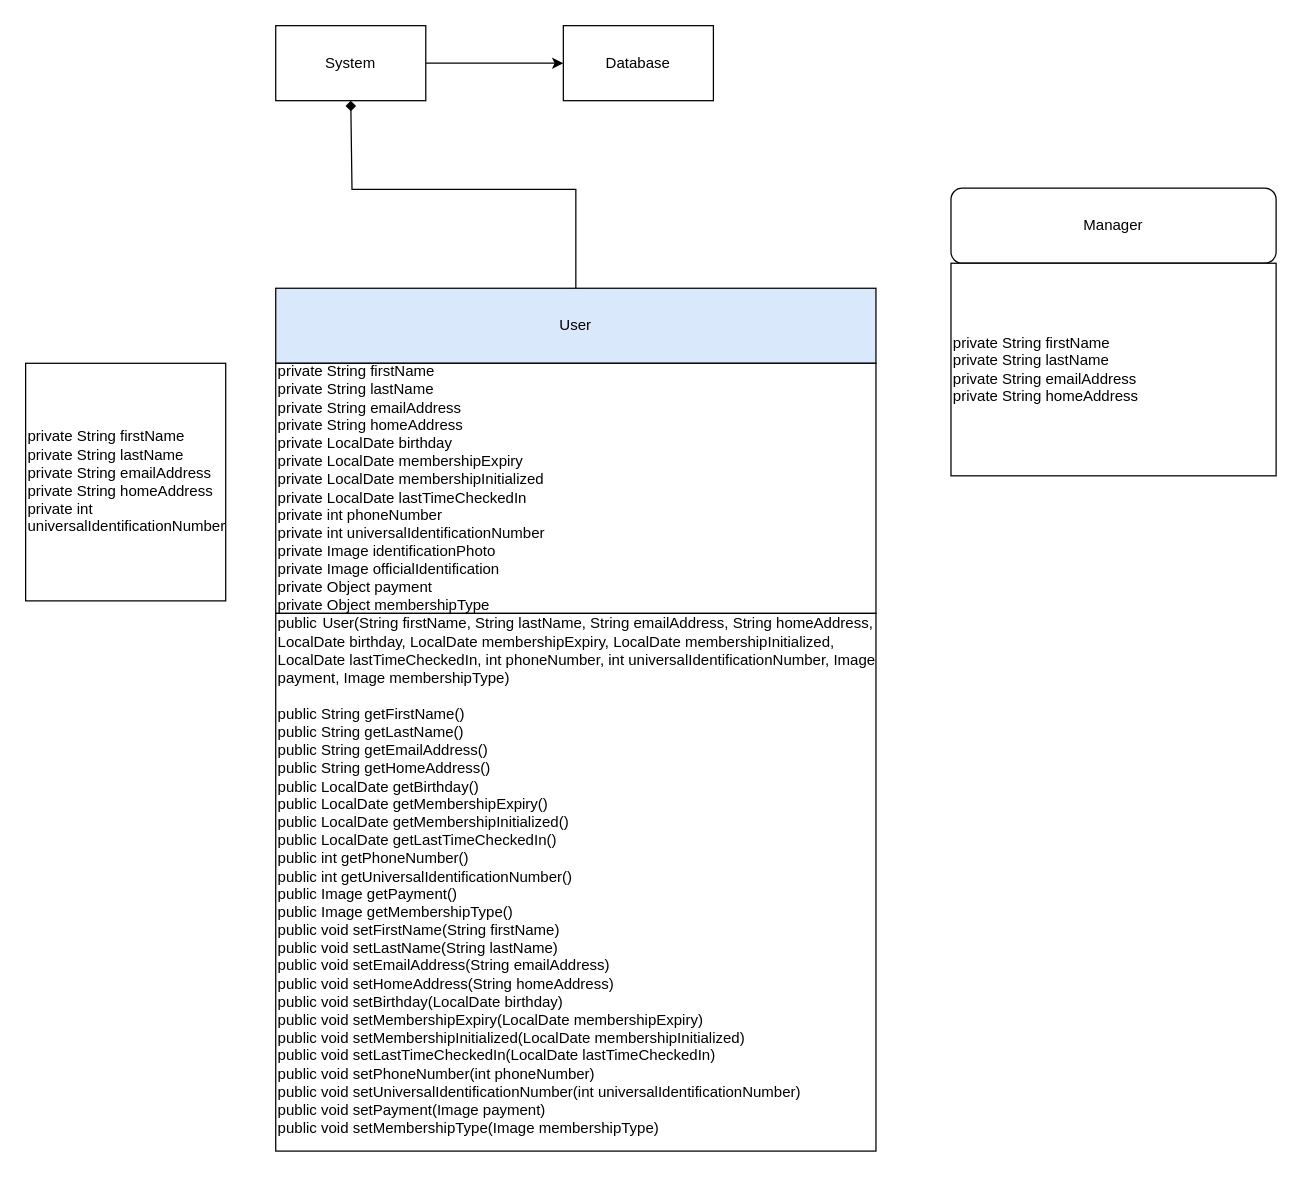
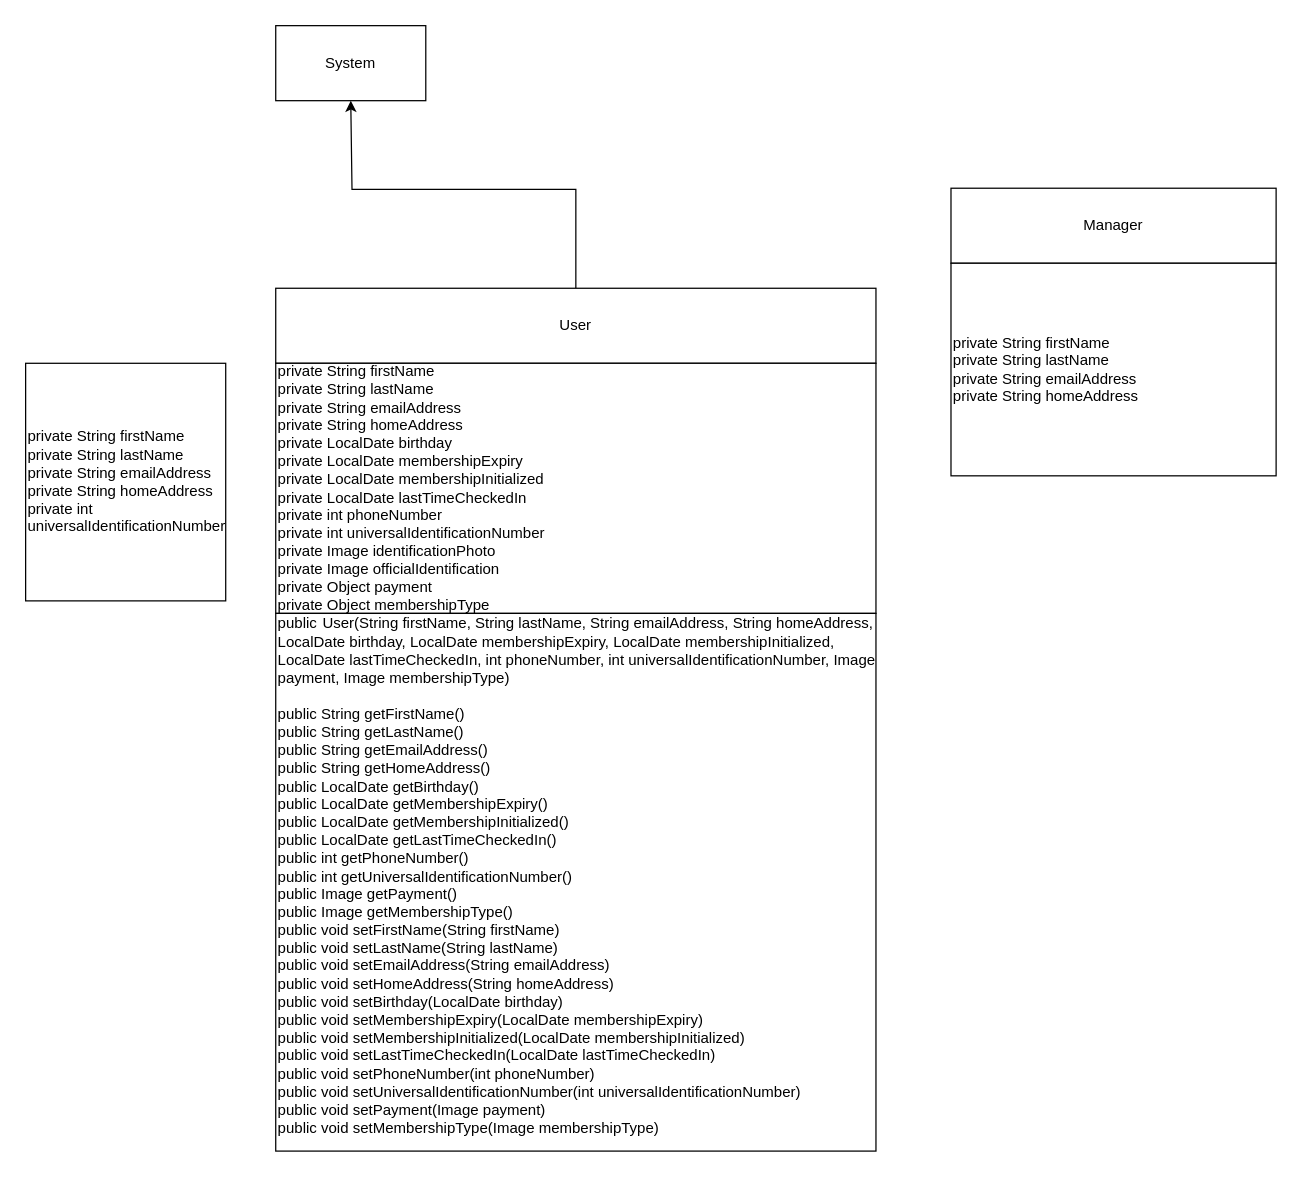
- <mxCell id="2" value="" style="edgeStyle=orthogonalEdgeStyle;rounded=0;orthogonalLoop=1;jettySize=auto;html=1;" edge="1" parent="1" source="3" target="4"><mxGeometry relative="1" as="geometry" /></mxCell>
- <mxCell id="4" value="Database" style="rounded=0;whiteSpace=wrap;html=1;" parent="1" vertex="1"><mxGeometry x="450" y="20" width="120" height="60" as="geometry" /></mxCell>
- <mxCell id="6" value="" style="edgeStyle=orthogonalEdgeStyle;rounded=0;orthogonalLoop=1;jettySize=auto;html=1;entryX=0.5;entryY=1;entryDx=0;entryDy=0;endArrow=diamond;" edge="1" parent="1" source="7" target="3"><mxGeometry relative="1" as="geometry"><mxPoint x="280" y="70" as="targetPoint" /><Array as="points"><mxPoint x="460" y="151" /><mxPoint x="281" y="151" /></Array></mxGeometry></mxCell>
+ <mxCell id="6" value="" style="edgeStyle=orthogonalEdgeStyle;rounded=0;orthogonalLoop=1;jettySize=auto;html=1;entryX=0.5;entryY=1;entryDx=0;entryDy=0;" edge="1" parent="1" source="7" target="3"><mxGeometry relative="1" as="geometry"><mxPoint x="280" y="70" as="targetPoint" /><Array as="points"><mxPoint x="460" y="151" /><mxPoint x="281" y="151" /></Array></mxGeometry></mxCell>
- <mxCell id="9" value="Manager" style="whiteSpace=wrap;html=1;rounded=1;" parent="1" vertex="1"><mxGeometry x="760" y="150" width="260" height="60" as="geometry" /></mxCell>
+ <mxCell id="9" value="Manager" style="rounded=0;whiteSpace=wrap;html=1;" parent="1" vertex="1"><mxGeometry x="760" y="150" width="260" height="60" as="geometry" /></mxCell>
- <mxCell id="7" value="User" style="rounded=0;whiteSpace=wrap;html=1;fillColor=#dae8fc;" parent="1" vertex="1"><mxGeometry x="220" y="230" width="480" height="60" as="geometry" /></mxCell>
+ <mxCell id="7" value="User" style="rounded=0;whiteSpace=wrap;html=1;" parent="1" vertex="1"><mxGeometry x="220" y="230" width="480" height="60" as="geometry" /></mxCell>
